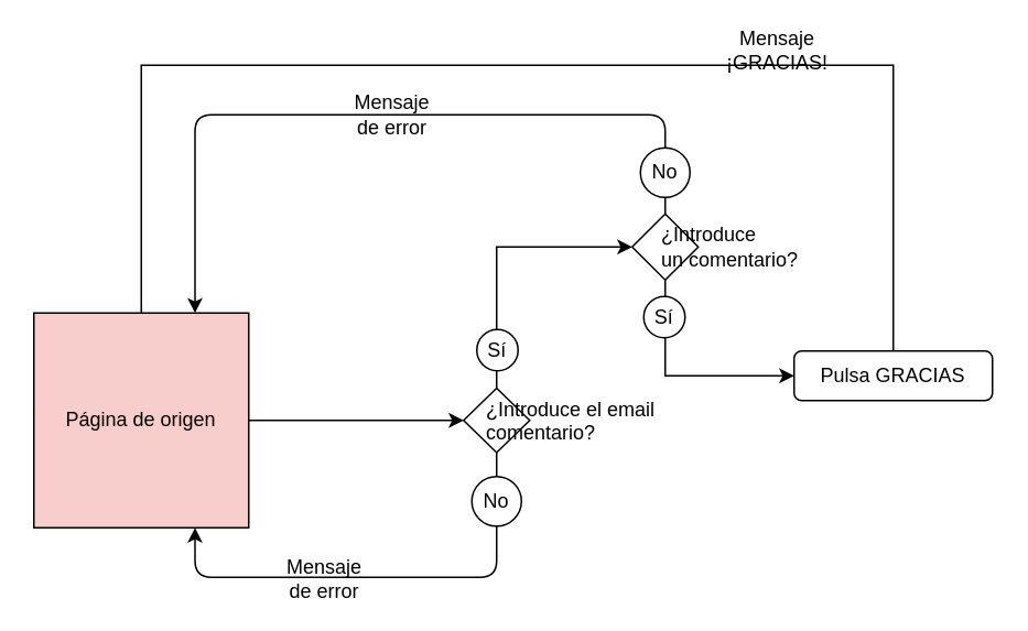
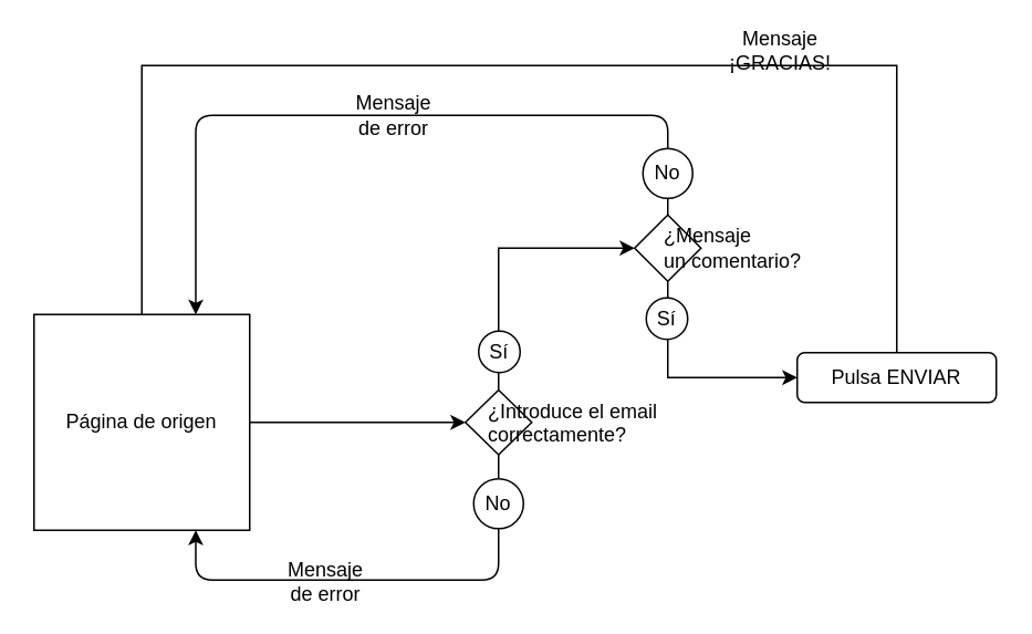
- <mxCell id="14" value="&lt;div&gt;¿Introduce &lt;br&gt;&lt;/div&gt;&lt;div&gt;un comentario?&lt;br&gt;&lt;/div&gt;" style="text;html=1;strokeColor=none;fillColor=none;align=left;verticalAlign=middle;whiteSpace=wrap;rounded=0;" vertex="1" parent="1"><mxGeometry x="398" y="139" width="130" height="20" as="geometry" /></mxCell>
+ <mxCell id="14" value="&lt;div&gt;¿Mensaje &lt;br&gt;&lt;/div&gt;&lt;div&gt;un comentario?&lt;br&gt;&lt;/div&gt;" style="text;html=1;strokeColor=none;fillColor=none;align=left;verticalAlign=middle;whiteSpace=wrap;rounded=0;" vertex="1" parent="1"><mxGeometry x="398" y="139" width="130" height="20" as="geometry" /></mxCell>
- <mxCell id="19" value="&lt;div align=&quot;center&quot;&gt;Pulsa GRACIAS&lt;br&gt;&lt;/div&gt;" style="rounded=1;whiteSpace=wrap;html=1;align=center;strokeWidth=1;" vertex="1" parent="1"><mxGeometry x="480" y="212" width="120" height="30" as="geometry" /></mxCell>
+ <mxCell id="19" value="&lt;div align=&quot;center&quot;&gt;Pulsa ENVIAR&lt;br&gt;&lt;/div&gt;" style="rounded=1;whiteSpace=wrap;html=1;align=center;strokeWidth=1;" vertex="1" parent="1"><mxGeometry x="480" y="212" width="120" height="30" as="geometry" /></mxCell>
- <mxCell id="3" value="Página de origen" style="whiteSpace=wrap;html=1;aspect=fixed;imageHeight=15;imageAspect=1;perimeter=rectanglePerimeter;fillColor=#f8cecc;" vertex="1" parent="1"><mxGeometry x="20" y="189" width="130" height="130" as="geometry" /></mxCell>
+ <mxCell id="3" value="Página de origen" style="whiteSpace=wrap;html=1;aspect=fixed;imageHeight=15;imageAspect=1;perimeter=rectanglePerimeter;" vertex="1" parent="1"><mxGeometry x="20" y="189" width="130" height="130" as="geometry" /></mxCell>
- <mxCell id="7" value="¿Introduce el email&lt;div&gt;comentario?&lt;/div&gt;&lt;div&gt;&lt;br&gt;&lt;/div&gt;" style="text;html=1;strokeColor=none;fillColor=none;align=left;verticalAlign=middle;whiteSpace=wrap;rounded=0;direction=south;" vertex="1" parent="1"><mxGeometry x="292" y="242" width="130" height="40" as="geometry" /></mxCell>
+ <mxCell id="7" value="¿Introduce el email&lt;div&gt;correctamente?&lt;/div&gt;&lt;div&gt;&lt;br&gt;&lt;/div&gt;" style="text;html=1;strokeColor=none;fillColor=none;align=left;verticalAlign=middle;whiteSpace=wrap;rounded=0;direction=south;" vertex="1" parent="1"><mxGeometry x="292" y="242" width="130" height="40" as="geometry" /></mxCell>
